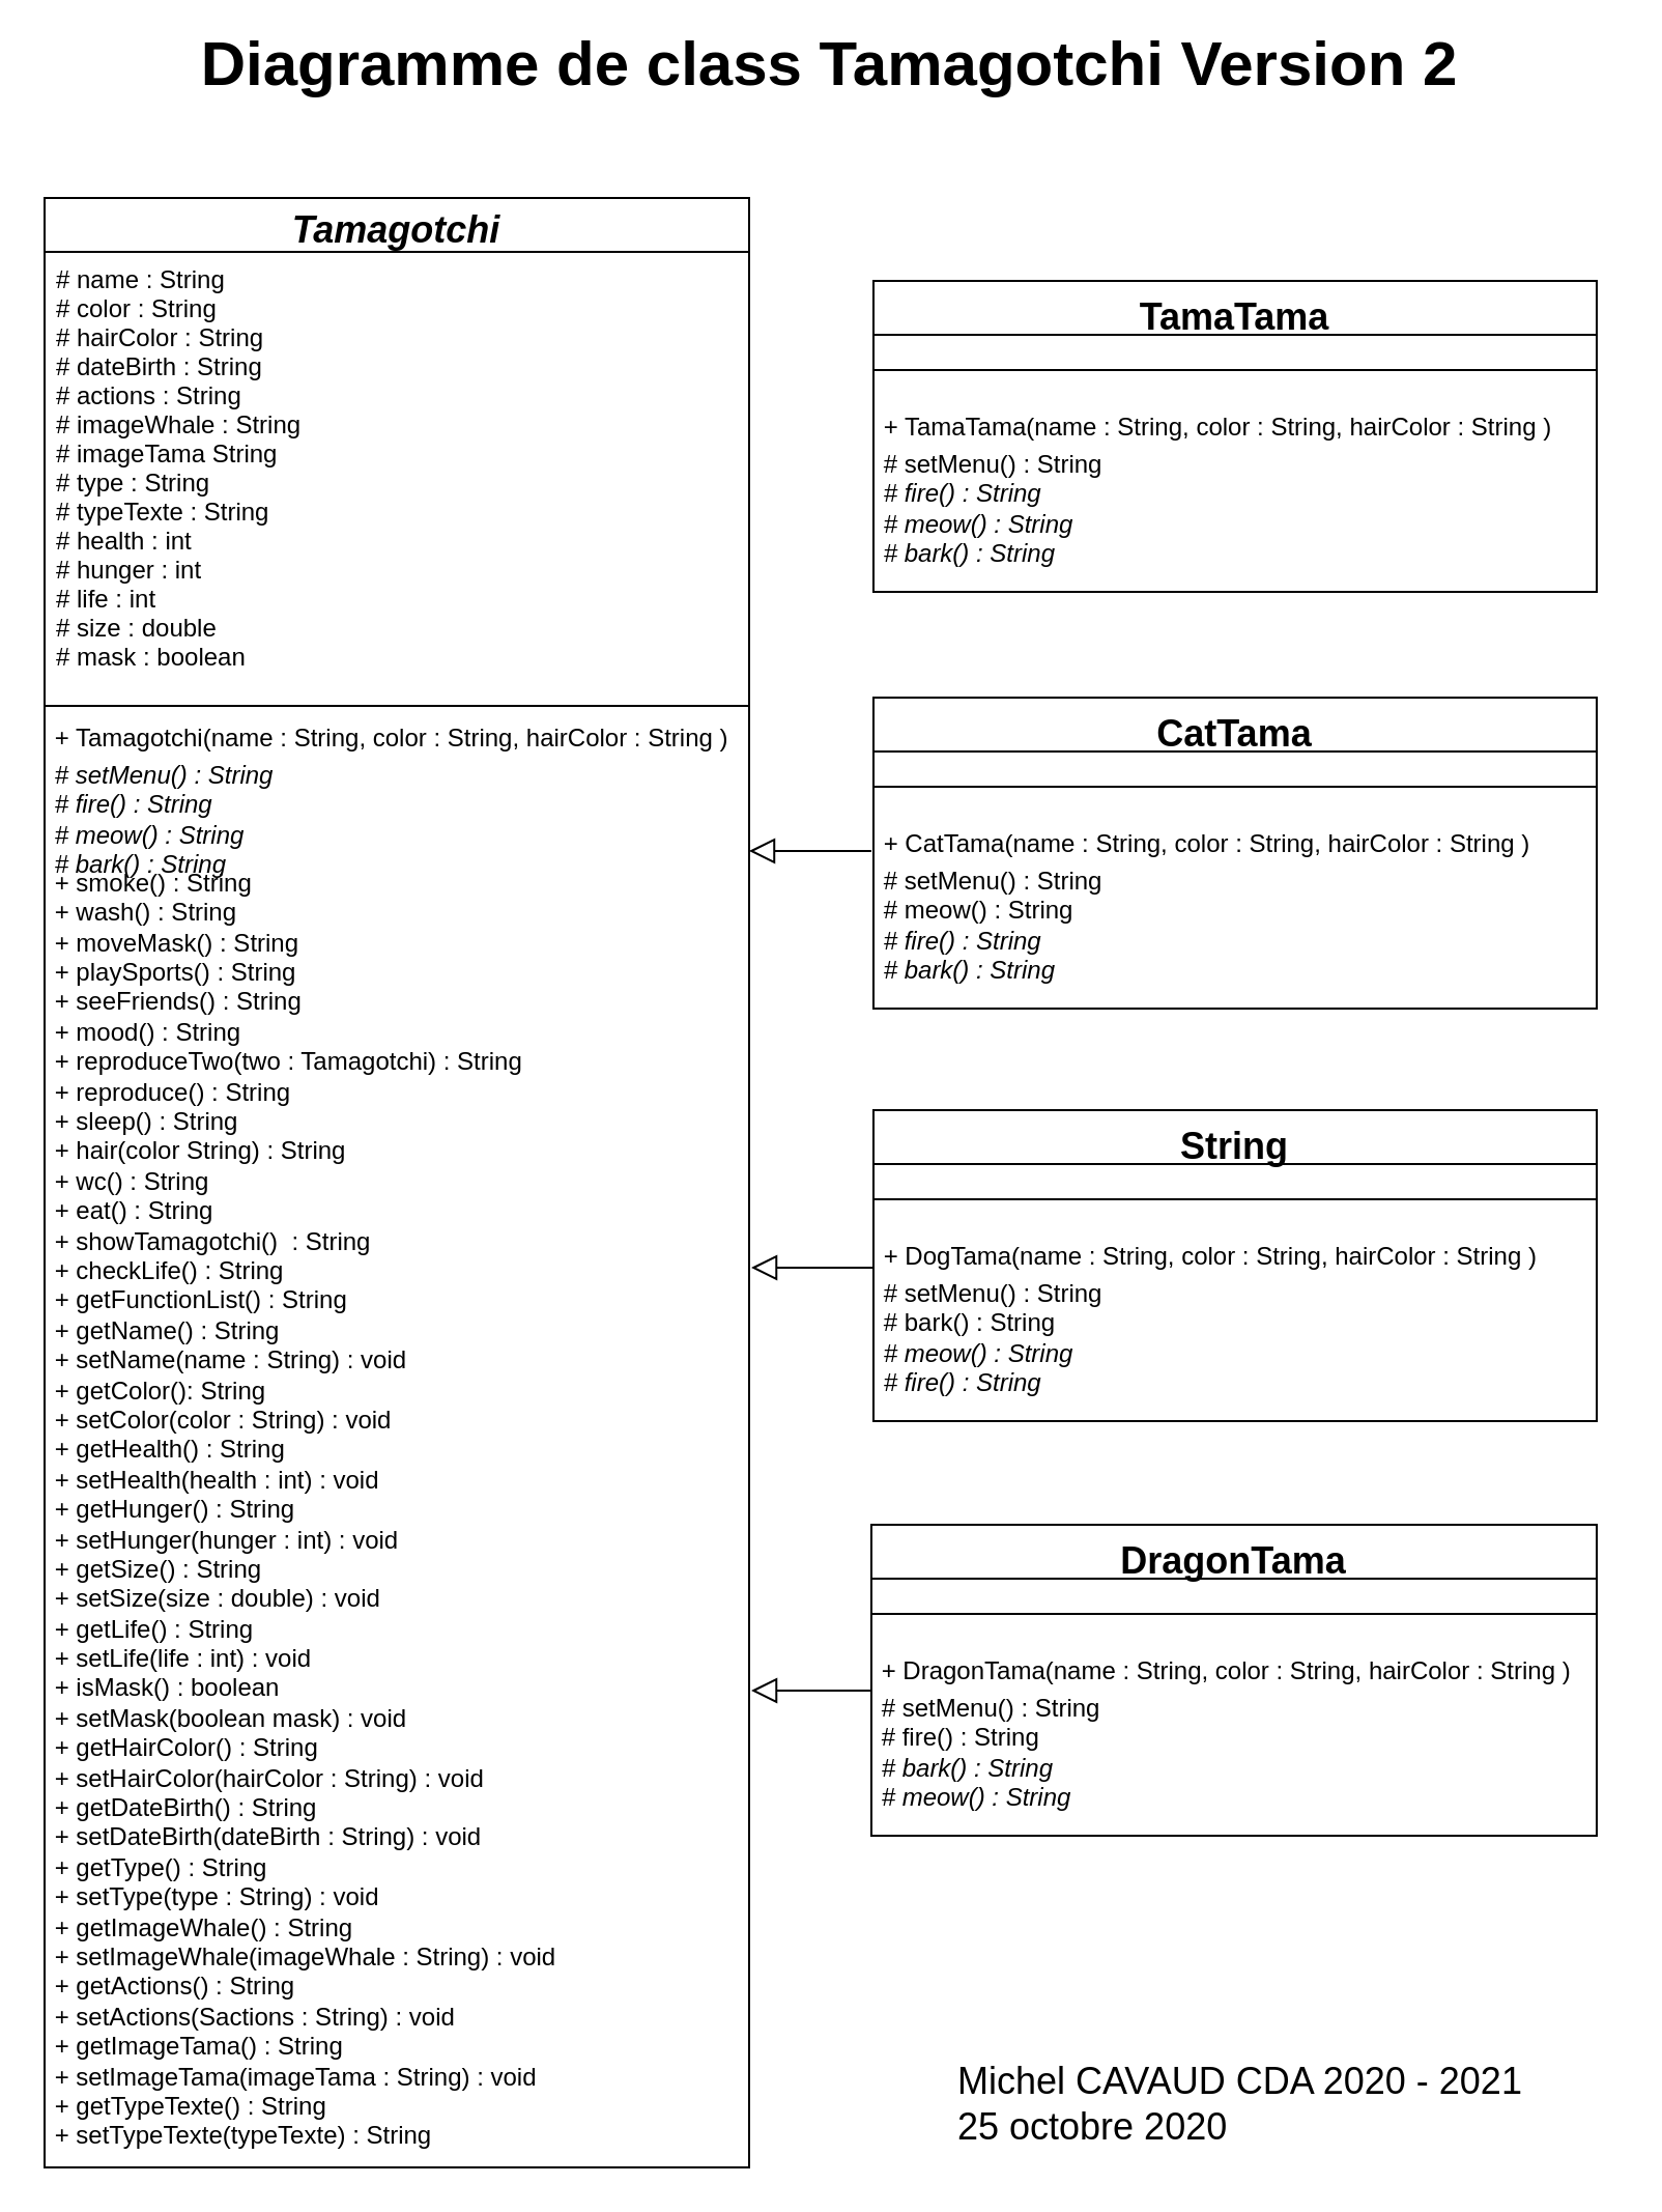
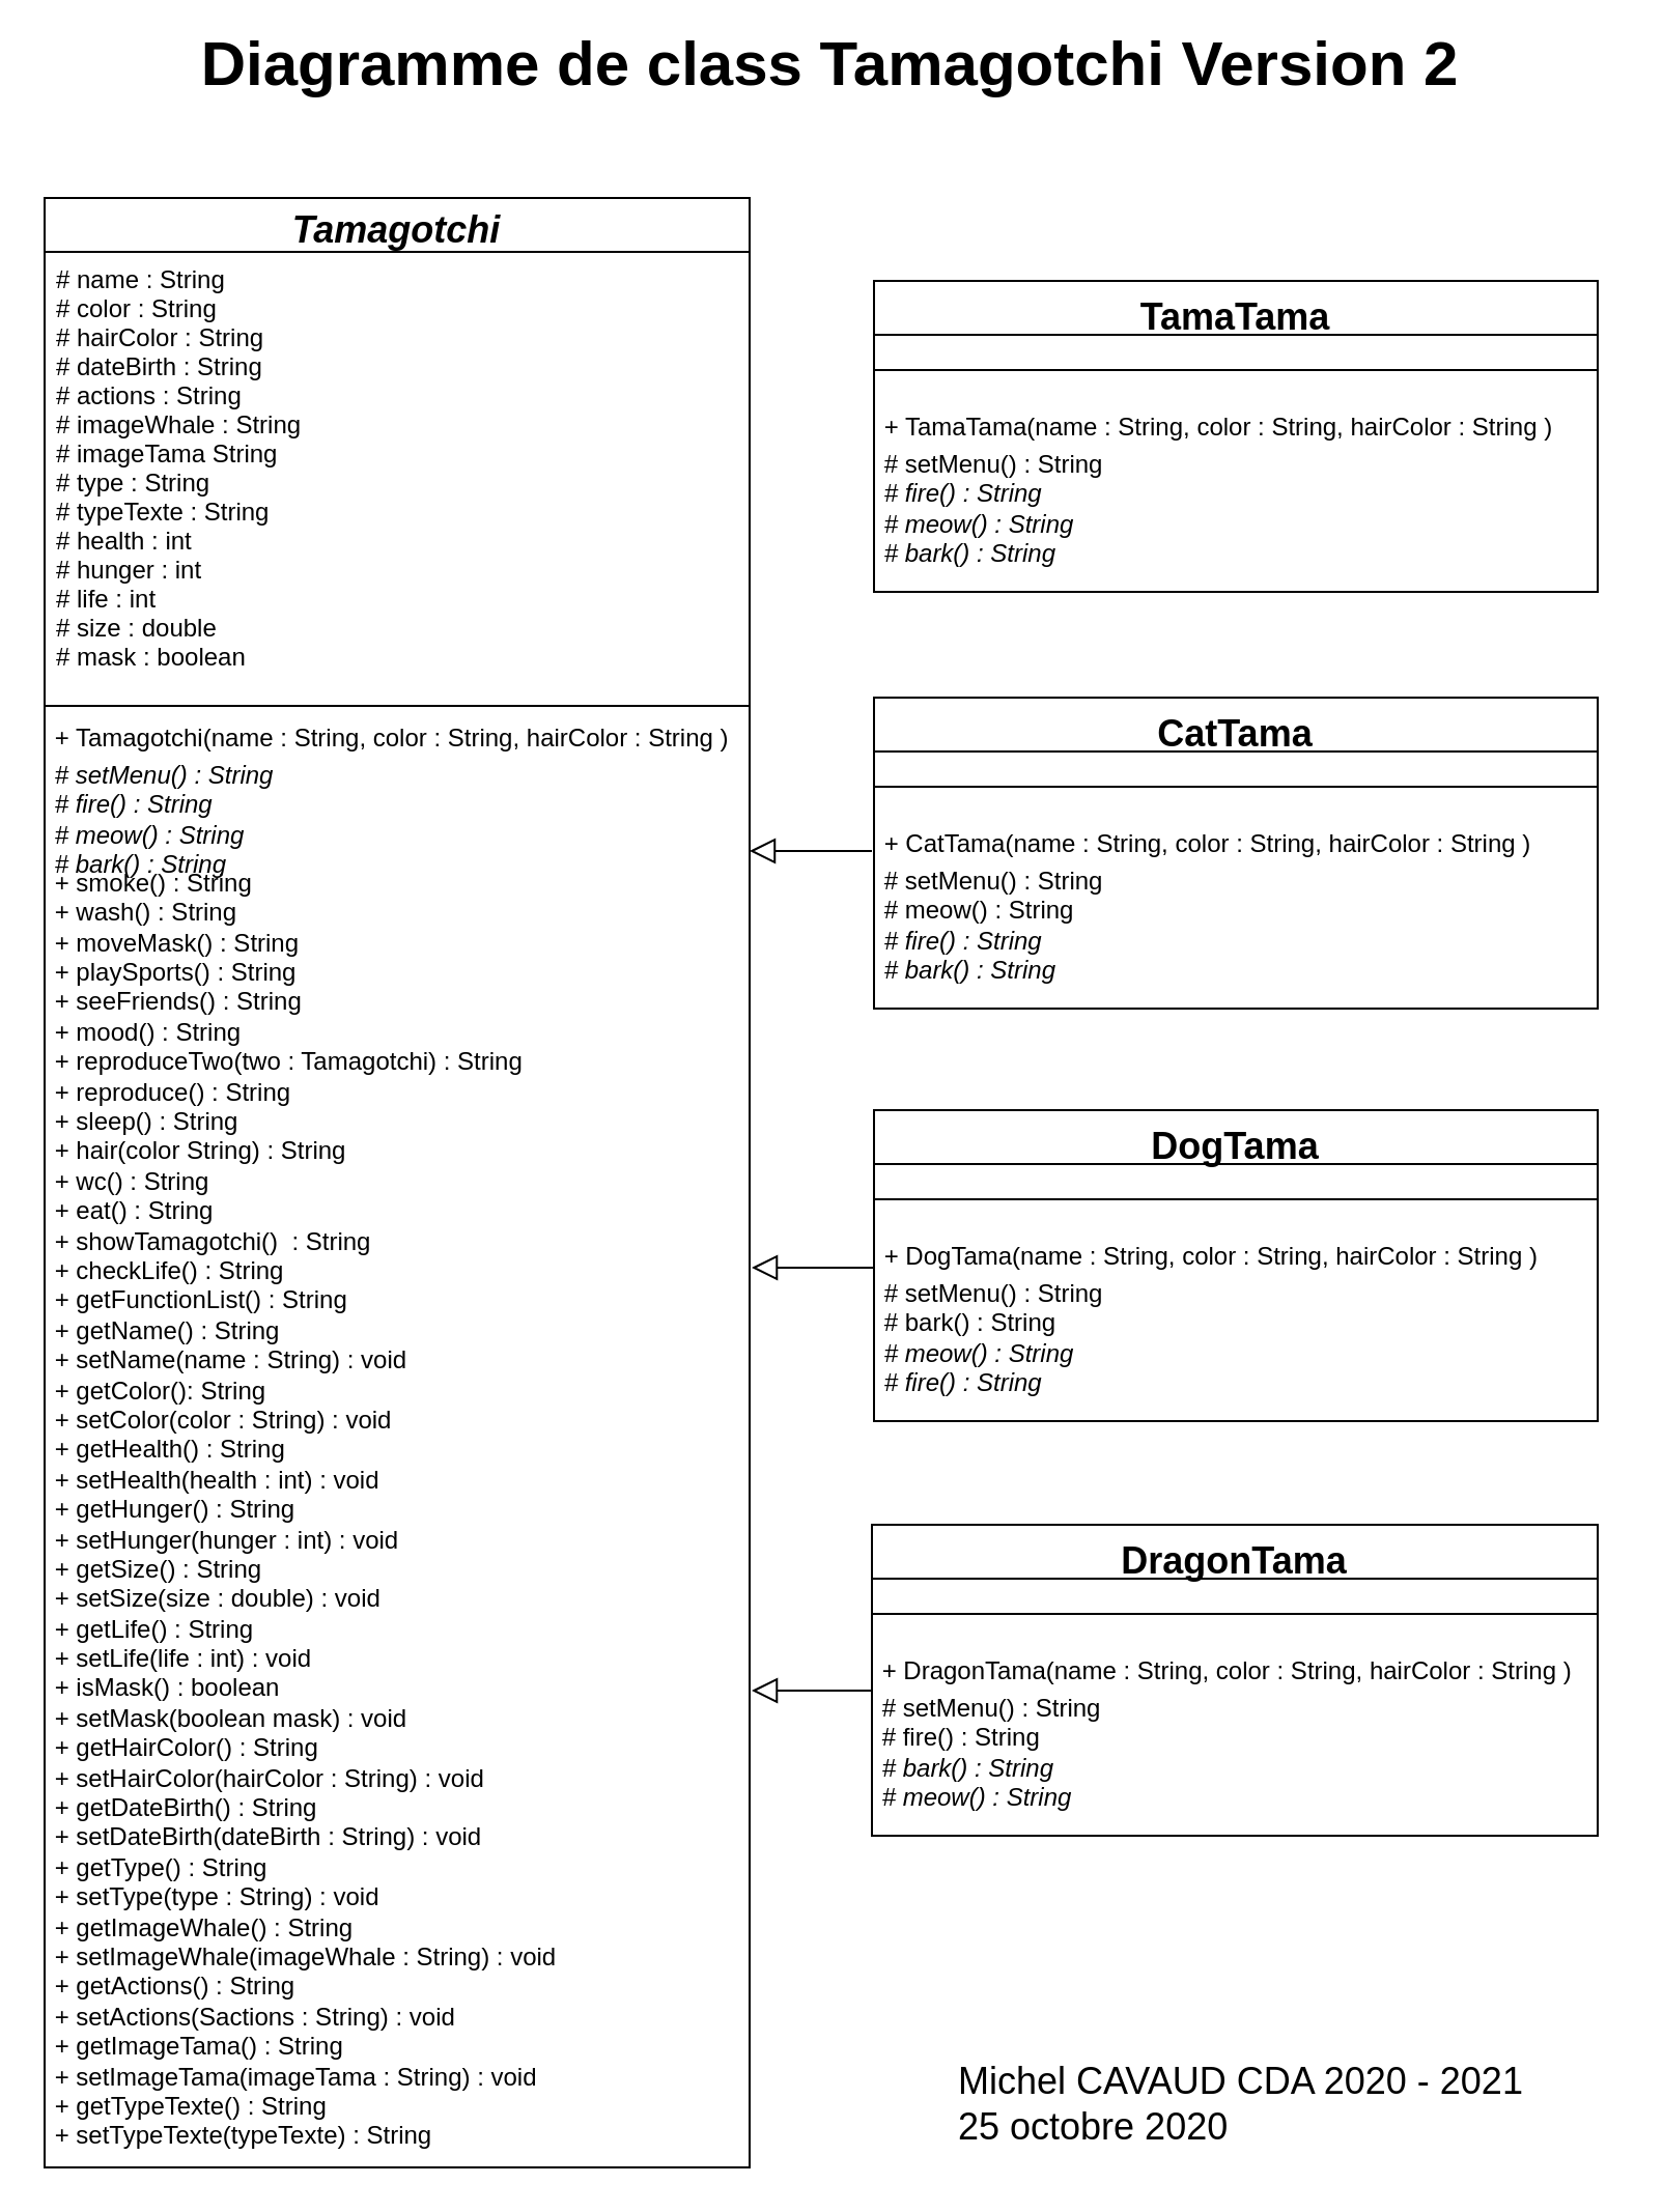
- <mxCell id="15" value="String" style="swimlane;fontStyle=1;align=center;verticalAlign=top;childLayout=stackLayout;horizontal=1;startSize=26;horizontalStack=0;resizeParent=1;resizeLast=0;collapsible=1;marginBottom=0;rounded=0;shadow=0;strokeWidth=1;fontSize=18;" vertex="1" parent="14"><mxGeometry width="349.0" height="150" as="geometry"><mxRectangle x="340" y="380" width="170" height="26" as="alternateBounds" /></mxGeometry></mxCell>
+ <mxCell id="15" value="DogTama" style="swimlane;fontStyle=1;align=center;verticalAlign=top;childLayout=stackLayout;horizontal=1;startSize=26;horizontalStack=0;resizeParent=1;resizeLast=0;collapsible=1;marginBottom=0;rounded=0;shadow=0;strokeWidth=1;fontSize=18;" vertex="1" parent="14"><mxGeometry width="349.0" height="150" as="geometry"><mxRectangle x="340" y="380" width="170" height="26" as="alternateBounds" /></mxGeometry></mxCell>
